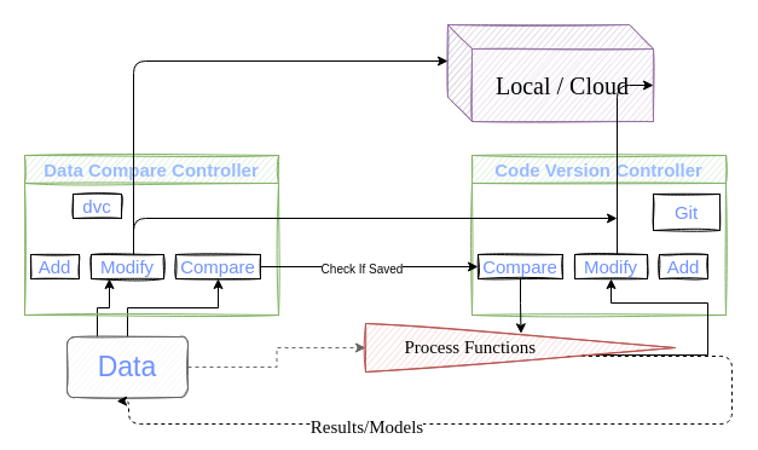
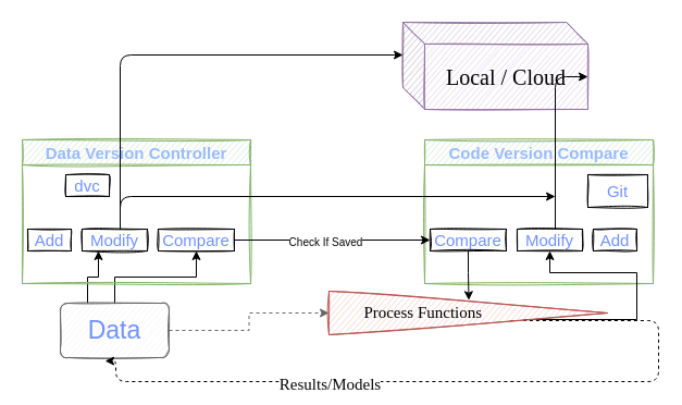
- <mxCell id="6" value="Data Compare Controller" style="swimlane;shadow=0;glass=0;sketch=1;fontSize=15;fillColor=#d5e8d4;strokeColor=#82b366;gradientColor=none;swimlaneFillColor=none;rounded=0;fontColor=#99BBFF;" vertex="1" parent="1"><mxGeometry x="20" y="128" width="210" height="132" as="geometry" /></mxCell>
+ <mxCell id="6" value="Data Version Controller" style="swimlane;shadow=0;glass=0;sketch=1;fontSize=15;fillColor=#d5e8d4;strokeColor=#82b366;gradientColor=none;swimlaneFillColor=none;rounded=0;fontColor=#99BBFF;" vertex="1" parent="1"><mxGeometry x="20" y="128" width="210" height="132" as="geometry" /></mxCell>
- <mxCell id="11" value="Code Version Controller" style="swimlane;shadow=0;glass=0;sketch=1;fontSize=15;fillColor=#d5e8d4;strokeColor=#82b366;gradientColor=none;swimlaneFillColor=none;rounded=0;fontColor=#99BBFF;" vertex="1" parent="1"><mxGeometry x="390" y="128" width="210" height="132" as="geometry" /></mxCell>
+ <mxCell id="11" value="Code Version Compare" style="swimlane;shadow=0;glass=0;sketch=1;fontSize=15;fillColor=#d5e8d4;strokeColor=#82b366;gradientColor=none;swimlaneFillColor=none;rounded=0;fontColor=#99BBFF;" vertex="1" parent="1"><mxGeometry x="390" y="128" width="210" height="132" as="geometry" /></mxCell>
